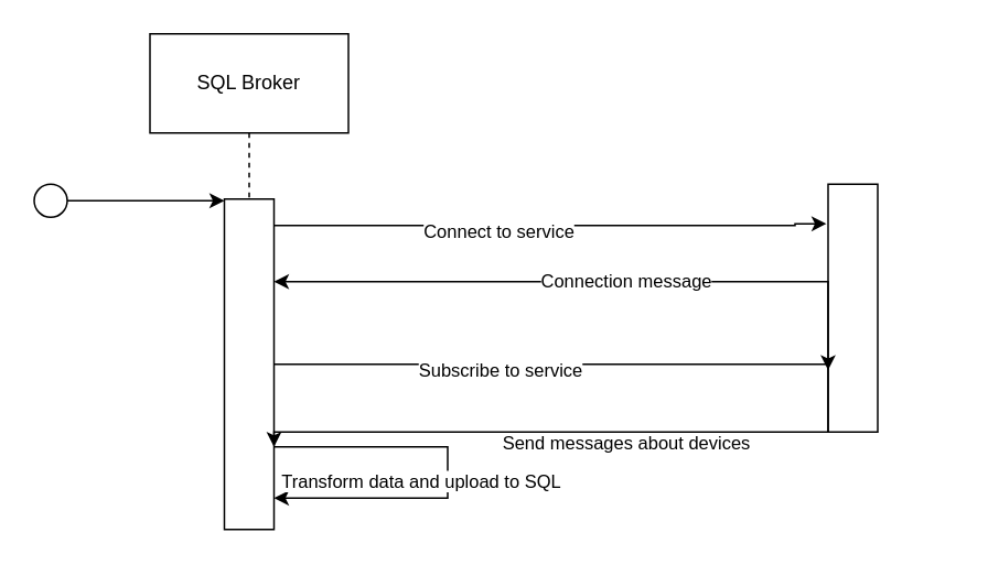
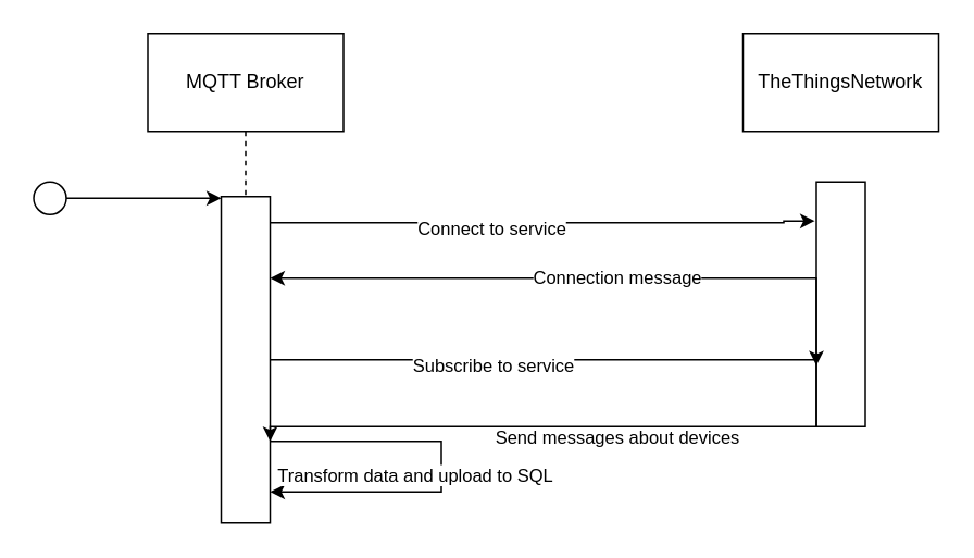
- <mxCell id="3" value="SQL Broker" style="rounded=0;whiteSpace=wrap;html=1;" vertex="1" parent="1"><mxGeometry x="90" y="20" width="120" height="60" as="geometry" /></mxCell>
+ <mxCell id="3" value="MQTT Broker" style="rounded=0;whiteSpace=wrap;html=1;" vertex="1" parent="1"><mxGeometry x="90" y="20" width="120" height="60" as="geometry" /></mxCell>
+ <mxCell id="4" value="TheThingsNetwork" style="rounded=0;whiteSpace=wrap;html=1;" vertex="1" parent="1"><mxGeometry x="455" y="20" width="120" height="60" as="geometry" /></mxCell>
